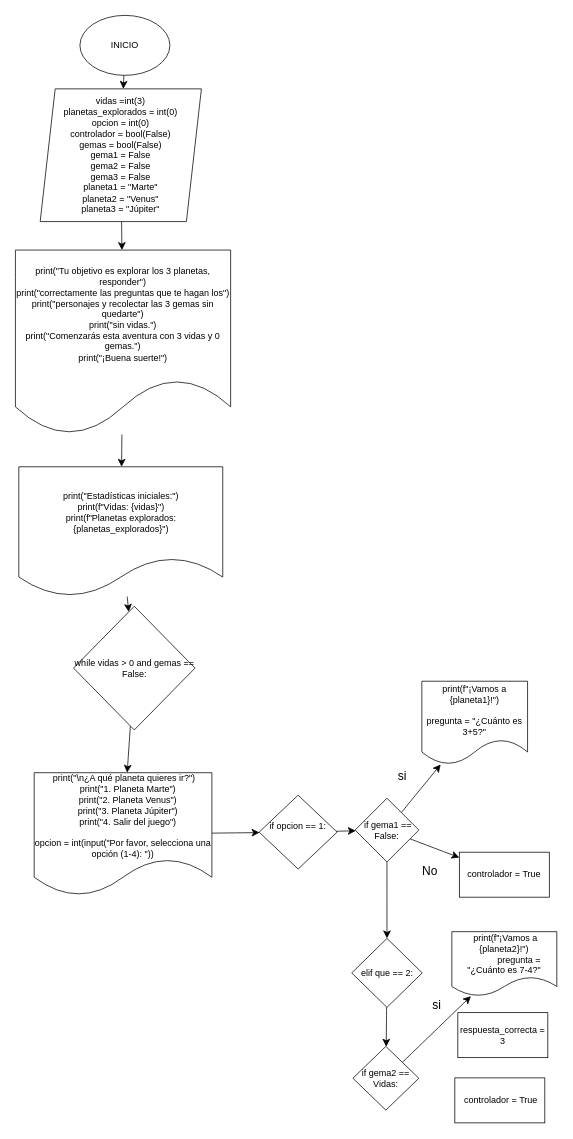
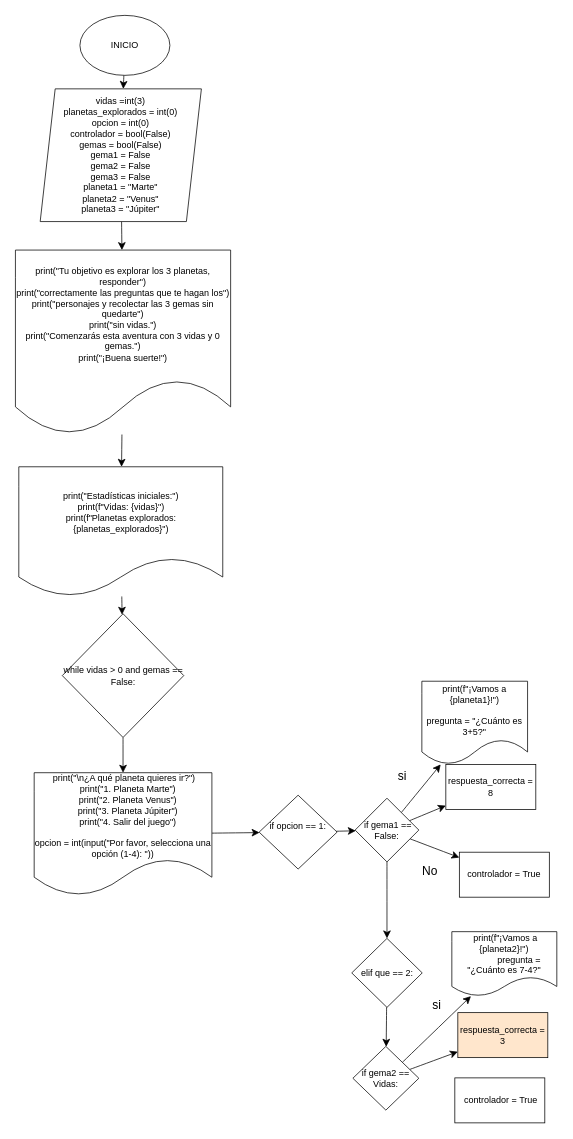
- <mxCell id="12" value="while vidas &amp;gt; 0 and gemas == False:" style="rhombus;whiteSpace=wrap;html=1;" vertex="1" parent="1"><mxGeometry x="97.5" y="808" width="162" height="165" as="geometry" /></mxCell>
+ <mxCell id="12" value="while vidas &amp;gt; 0 and gemas == False:" style="rhombus;whiteSpace=wrap;html=1;" vertex="1" parent="1"><mxGeometry x="82.5" y="818" width="162" height="165" as="geometry" /></mxCell>
+ <mxCell id="23" value="respuesta_correcta = 8" style="rounded=0;whiteSpace=wrap;html=1;" vertex="1" parent="1"><mxGeometry x="594" y="1019" width="120" height="60" as="geometry" /></mxCell>
+ <mxCell id="19" value="" style="edgeStyle=none;curved=1;rounded=0;orthogonalLoop=1;jettySize=auto;html=1;fontSize=12;startSize=8;endSize=8;" edge="1" parent="1" source="22" target="23"><mxGeometry relative="1" as="geometry" /></mxCell>
- <mxCell id="33" value="respuesta_correcta = 3" style="rounded=0;whiteSpace=wrap;html=1;" vertex="1" parent="1"><mxGeometry x="610" y="1350" width="120" height="60" as="geometry" /></mxCell>
+ <mxCell id="33" value="respuesta_correcta = 3" style="rounded=0;whiteSpace=wrap;html=1;fillColor=#ffe6cc;" vertex="1" parent="1"><mxGeometry x="610" y="1350" width="120" height="60" as="geometry" /></mxCell>
+ <mxCell id="30" value="" style="edgeStyle=none;curved=1;rounded=0;orthogonalLoop=1;jettySize=auto;html=1;fontSize=12;startSize=8;endSize=8;" edge="1" parent="1" source="31" target="33"><mxGeometry relative="1" as="geometry" /></mxCell>
